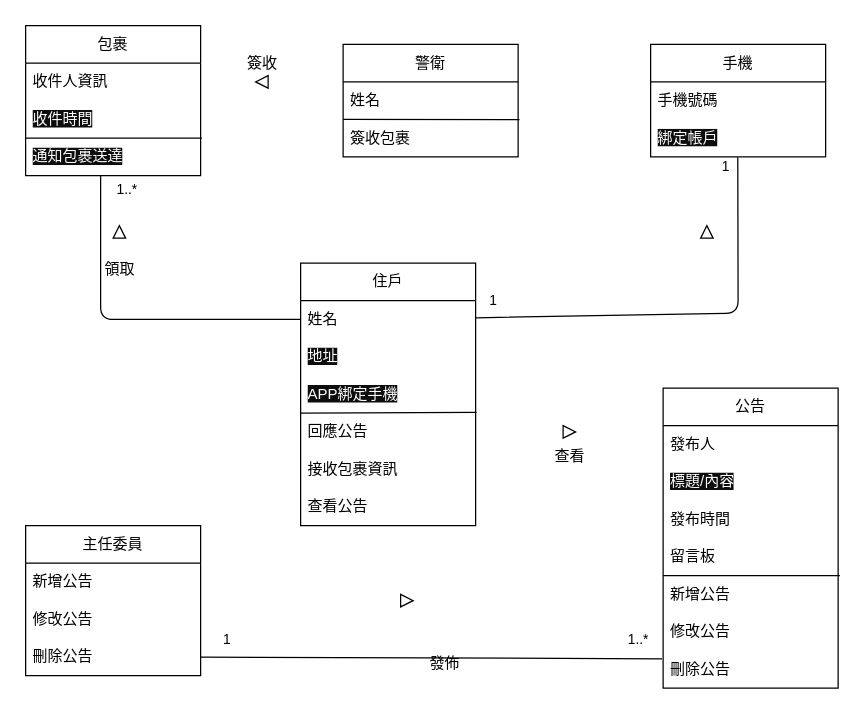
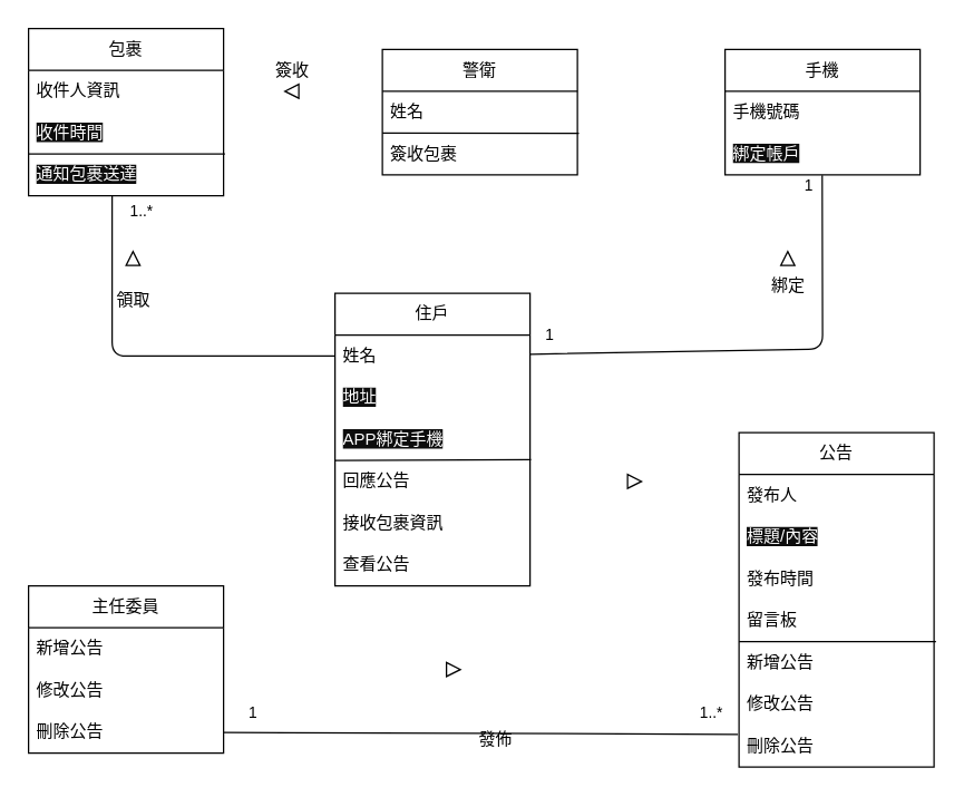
+ <mxCell id="44" value="綁定" style="text;html=1;align=center;verticalAlign=middle;resizable=0;points=[];autosize=1;strokeColor=none;fillColor=none;" vertex="1" parent="1"><mxGeometry x="540" y="190" width="50" height="30" as="geometry" /></mxCell>
- <mxCell id="47" value="查看" style="text;html=1;align=center;verticalAlign=middle;resizable=0;points=[];autosize=1;strokeColor=none;fillColor=none;" vertex="1" parent="1"><mxGeometry x="430" y="350" width="50" height="30" as="geometry" /></mxCell>
